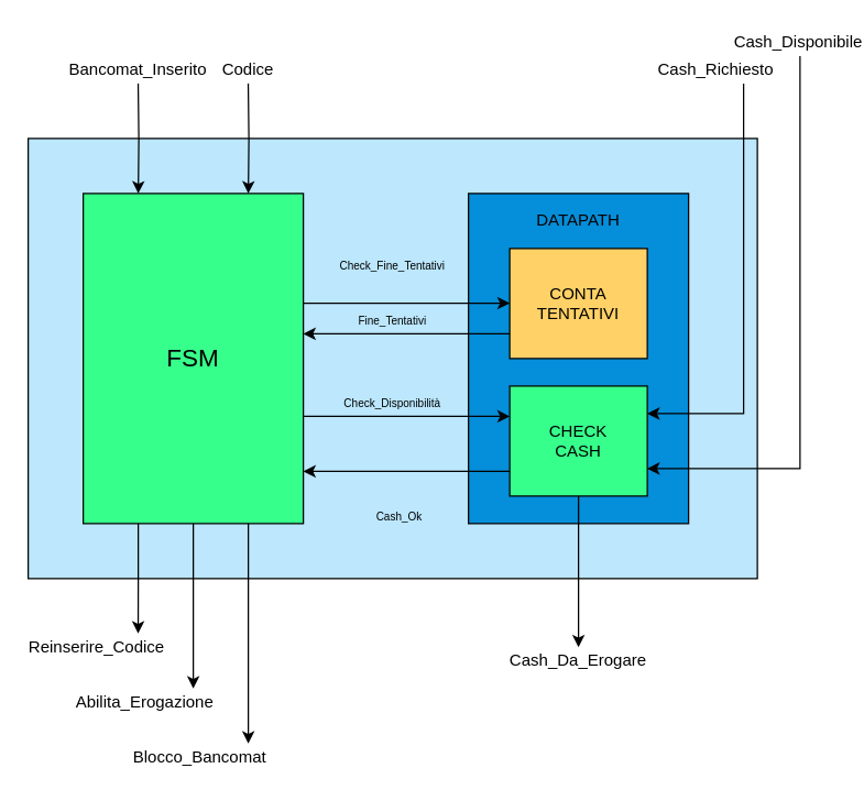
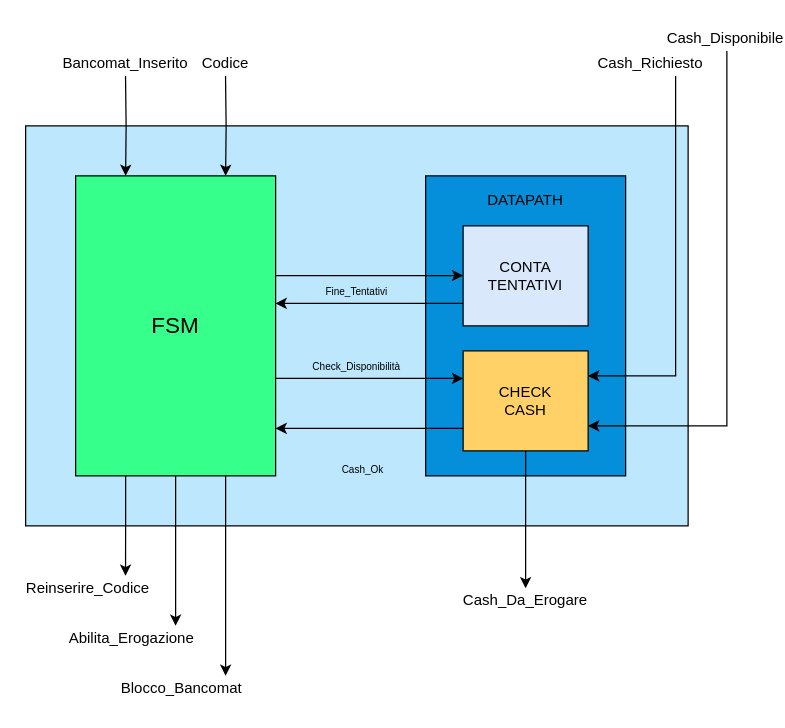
- <mxCell id="24" value="&lt;font style=&quot;font-size: 8px&quot;&gt;Check_Fine_Tentativi&lt;/font&gt;" style="text;html=1;strokeColor=none;fillColor=none;align=center;verticalAlign=middle;whiteSpace=wrap;rounded=0;" vertex="1" parent="1"><mxGeometry x="260" y="182" width="50" height="20" as="geometry" /></mxCell>
- <mxCell id="4" value="CONTA&lt;br&gt;TENTATIVI" style="rounded=0;whiteSpace=wrap;html=1;fillColor=#FFD166;" vertex="1" parent="1"><mxGeometry x="370" y="180" width="100" height="80" as="geometry" /></mxCell>
+ <mxCell id="4" value="CONTA&lt;br&gt;TENTATIVI" style="rounded=0;whiteSpace=wrap;html=1;fillColor=#dae8fc;" vertex="1" parent="1"><mxGeometry x="370" y="180" width="100" height="80" as="geometry" /></mxCell>
- <mxCell id="8" value="CHECK&lt;br&gt;CASH" style="rounded=0;whiteSpace=wrap;html=1;fillColor=#37ff8b;" vertex="1" parent="1"><mxGeometry x="370" y="280" width="100" height="80" as="geometry" /></mxCell>
+ <mxCell id="8" value="CHECK&lt;br&gt;CASH" style="rounded=0;whiteSpace=wrap;html=1;fillColor=#FFD166;" vertex="1" parent="1"><mxGeometry x="370" y="280" width="100" height="80" as="geometry" /></mxCell>
